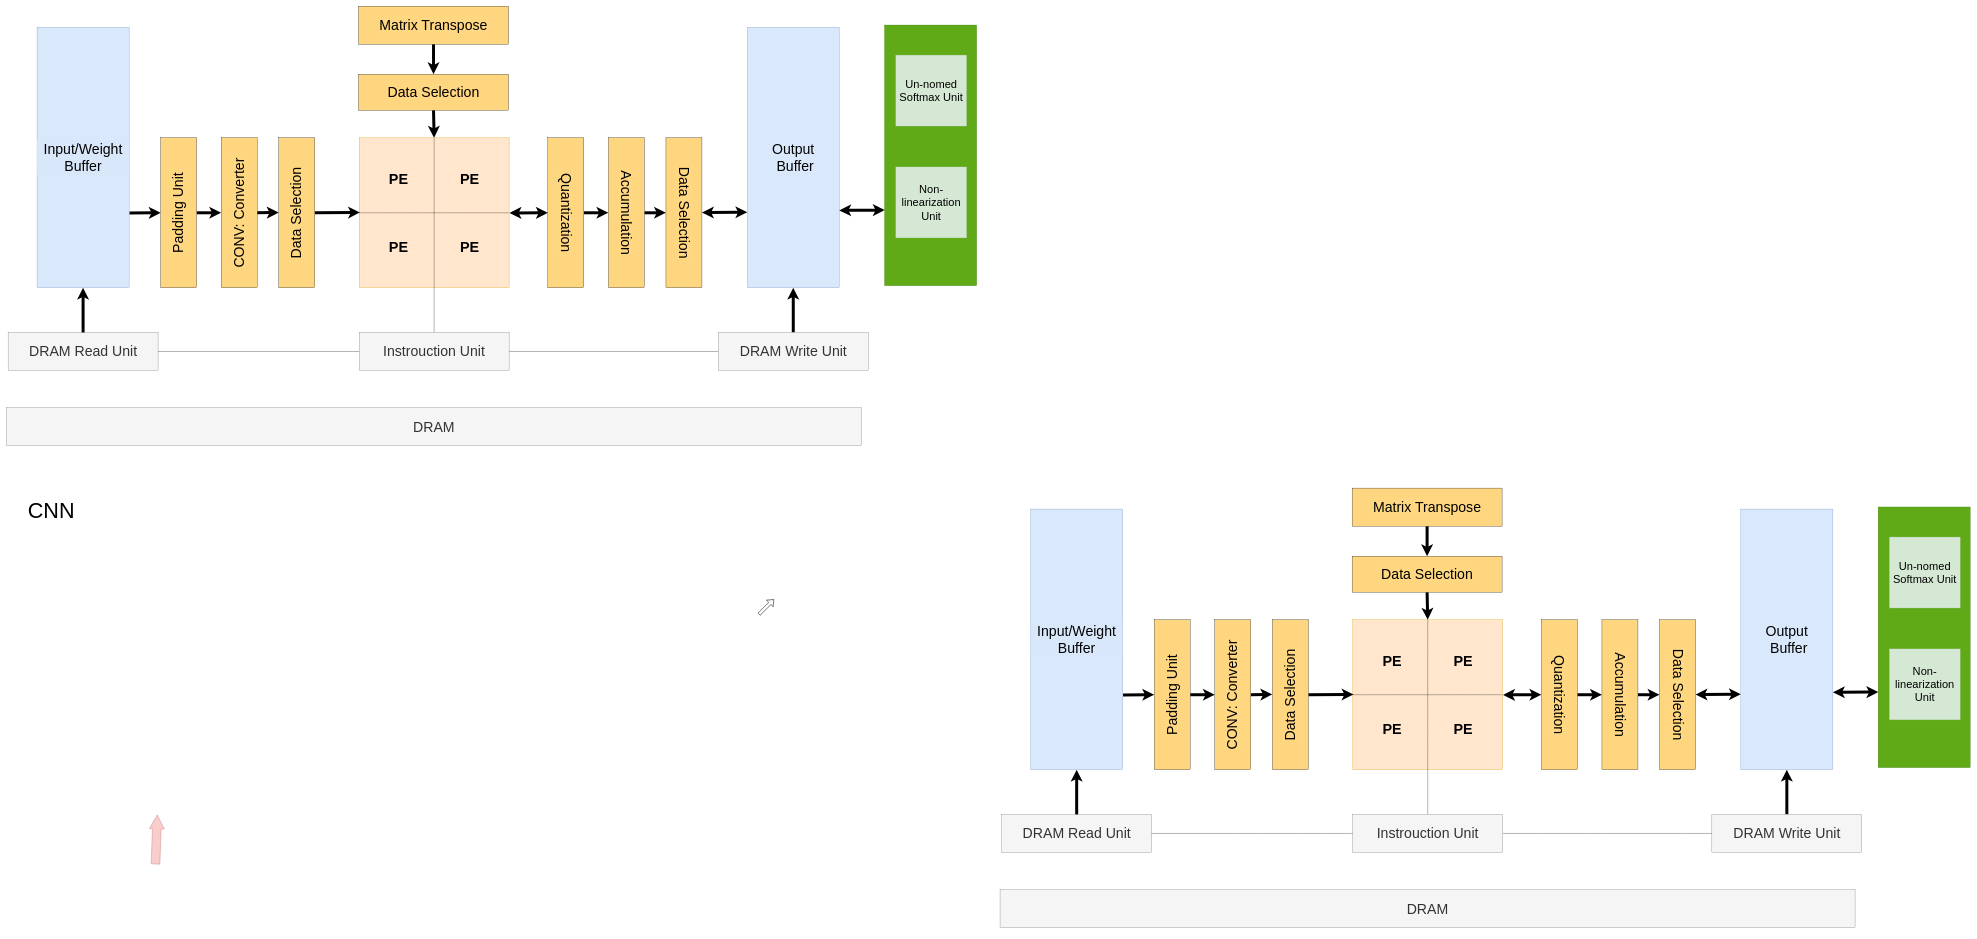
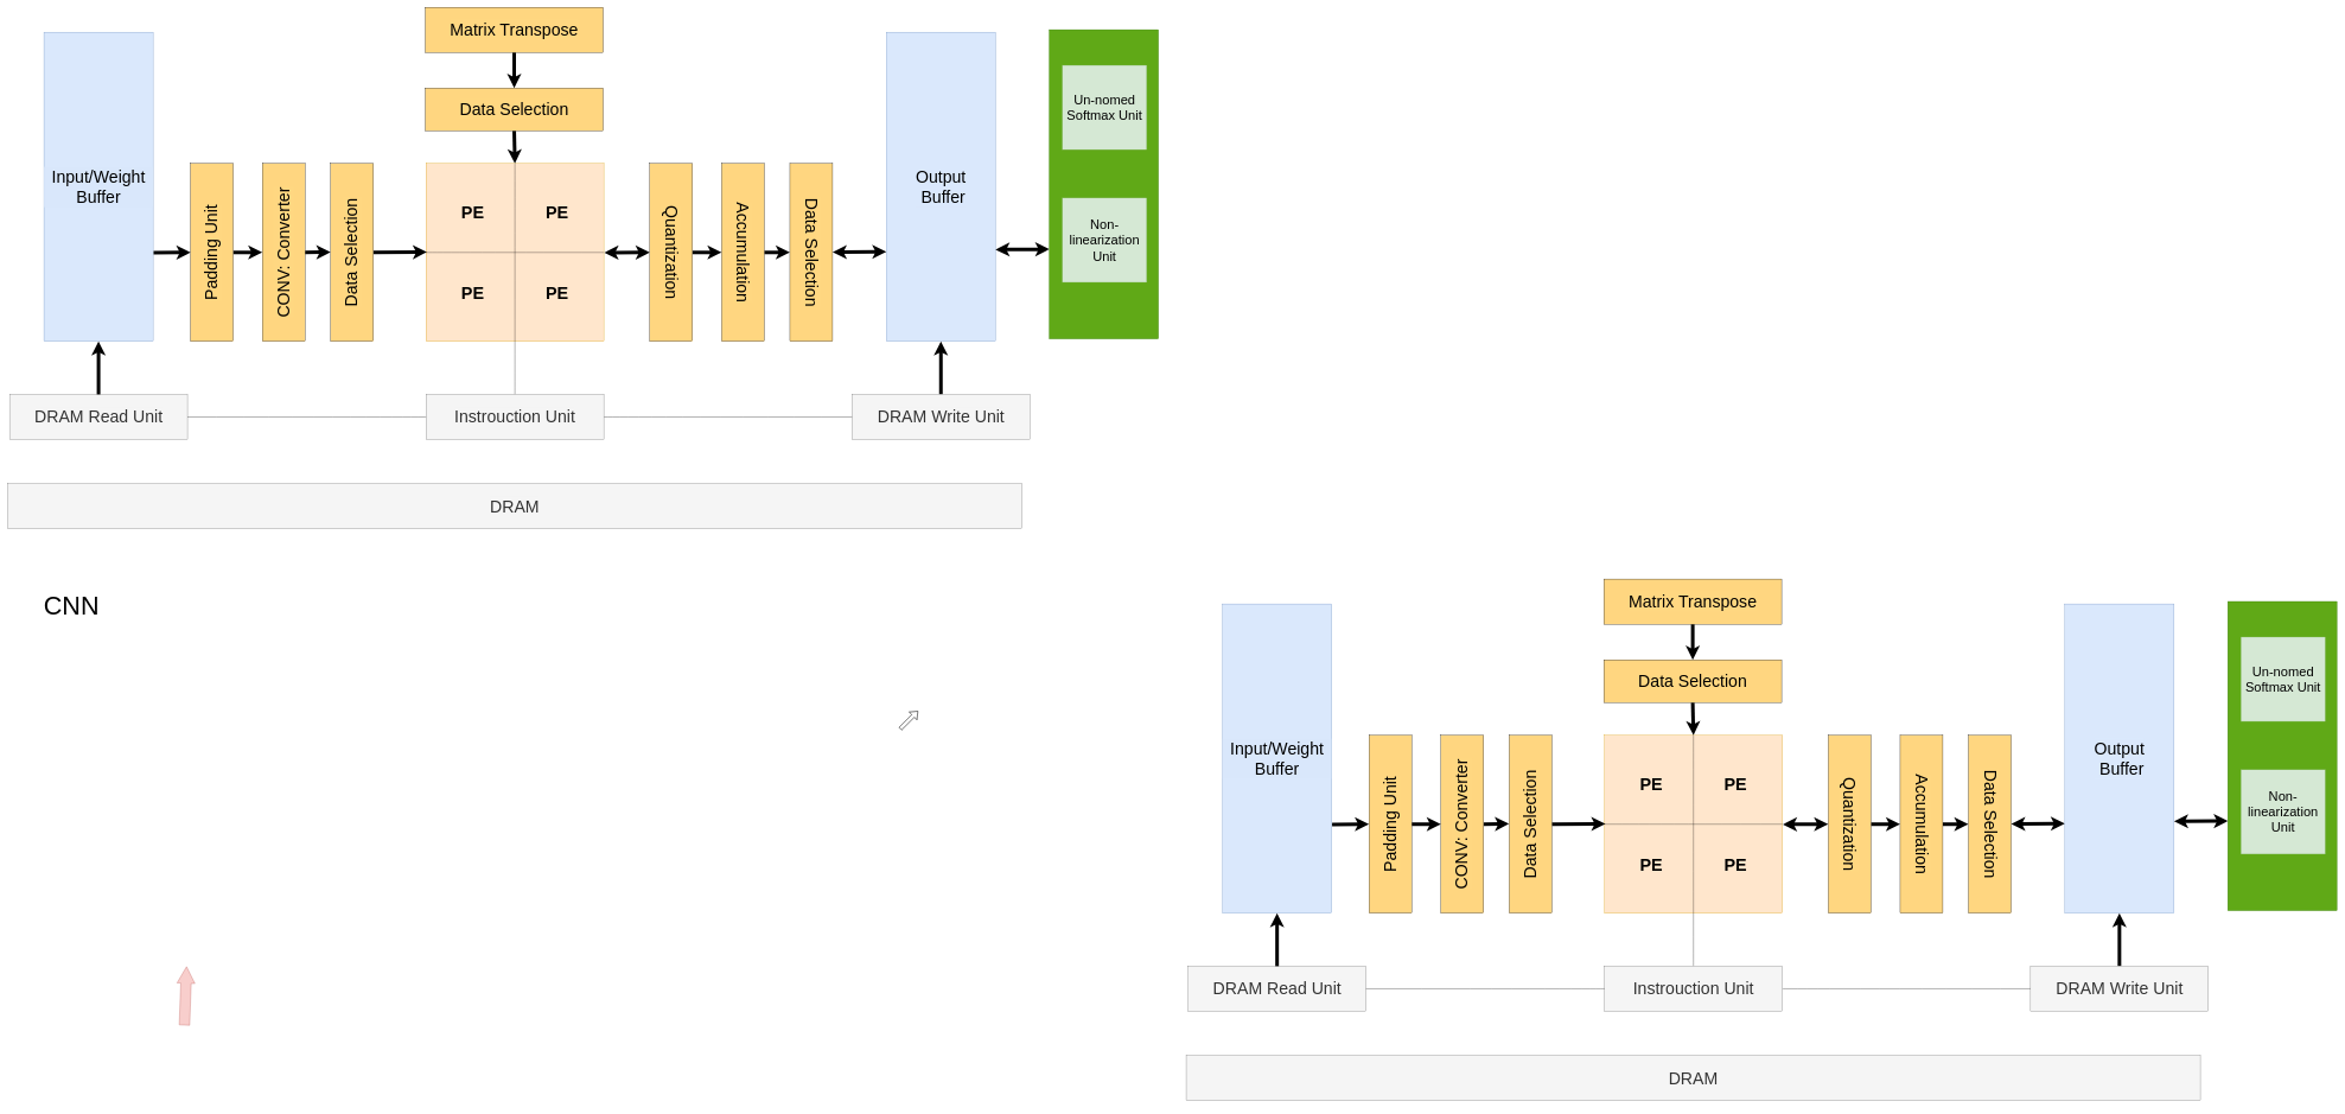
- <mxCell id="3" value="&lt;font style=&quot;font-size: 72px;&quot;&gt;CNN&lt;/font&gt;" style="text;html=1;align=center;verticalAlign=middle;resizable=0;points=[];autosize=1;strokeColor=none;fillColor=none;" vertex="1" parent="1"><mxGeometry x="82" y="1654" width="174" height="98" as="geometry" /></mxCell>
+ <mxCell id="3" value="&lt;font style=&quot;font-size: 72px;&quot;&gt;CNN&lt;/font&gt;" style="text;html=1;align=center;verticalAlign=middle;resizable=0;points=[];autosize=1;strokeColor=none;fillColor=none;" vertex="1" parent="1"><mxGeometry x="112" y="1654" width="174" height="98" as="geometry" /></mxCell>
